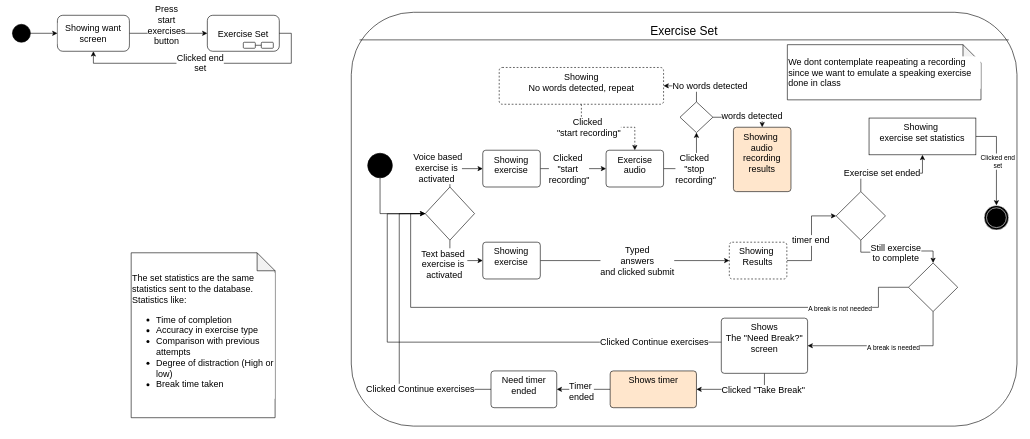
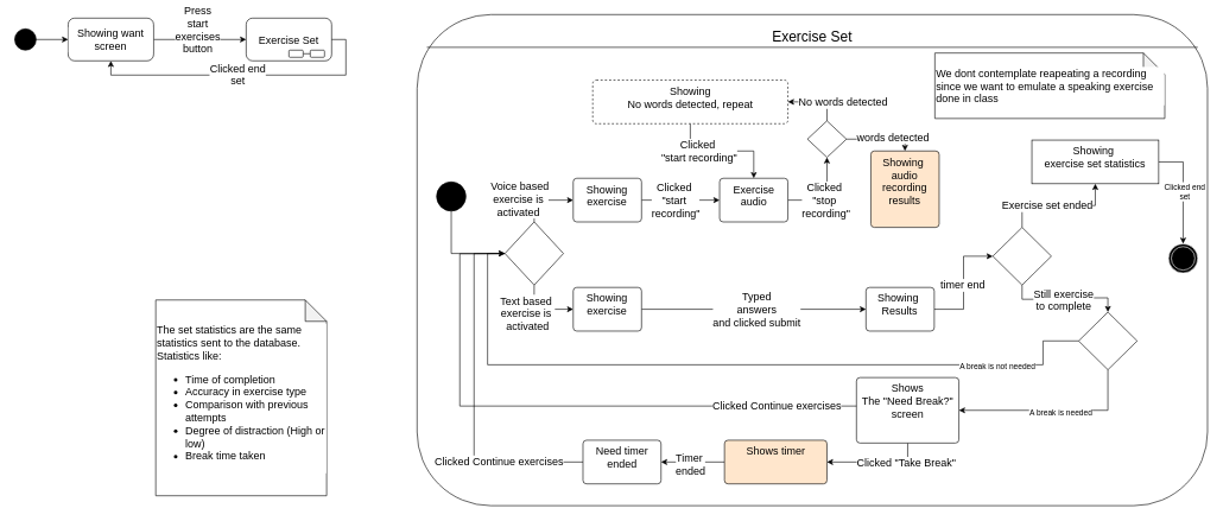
- <mxCell id="64" style="edgeStyle=orthogonalEdgeStyle;rounded=0;orthogonalLoop=1;jettySize=auto;html=1;exitX=0.5;exitY=1;exitDx=0;exitDy=0;entryX=0.5;entryY=0;entryDx=0;entryDy=0;fontSize=15;dashed=1;" parent="1" source="66" target="36" edge="1"><mxGeometry relative="1" as="geometry" /></mxCell>
+ <mxCell id="64" style="edgeStyle=orthogonalEdgeStyle;rounded=0;orthogonalLoop=1;jettySize=auto;html=1;exitX=0.5;exitY=1;exitDx=0;exitDy=0;entryX=0.5;entryY=0;entryDx=0;entryDy=0;fontSize=15;" parent="1" source="66" target="36" edge="1"><mxGeometry relative="1" as="geometry" /></mxCell>
- <mxCell id="39" value="Showing&amp;nbsp;&lt;div style=&quot;font-size: 15px;&quot;&gt;Results&lt;/div&gt;" style="html=1;align=center;verticalAlign=top;rounded=1;absoluteArcSize=1;arcSize=10;dashed=1;whiteSpace=wrap;container=0;fontSize=15;" parent="1" vertex="1"><mxGeometry x="1215.37" y="403.333" width="95.926" height="61.333" as="geometry" /></mxCell>
+ <mxCell id="39" value="Showing&amp;nbsp;&lt;div style=&quot;font-size: 15px;&quot;&gt;Results&lt;/div&gt;" style="html=1;align=center;verticalAlign=top;rounded=1;absoluteArcSize=1;arcSize=10;dashed=0;whiteSpace=wrap;container=0;fontSize=15;" parent="1" vertex="1"><mxGeometry x="1215.37" y="403.333" width="95.926" height="61.333" as="geometry" /></mxCell>
